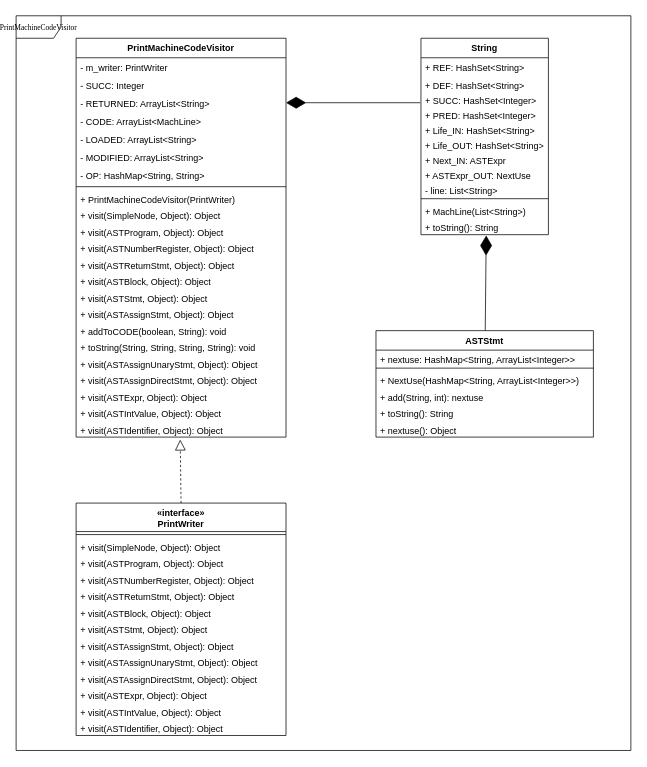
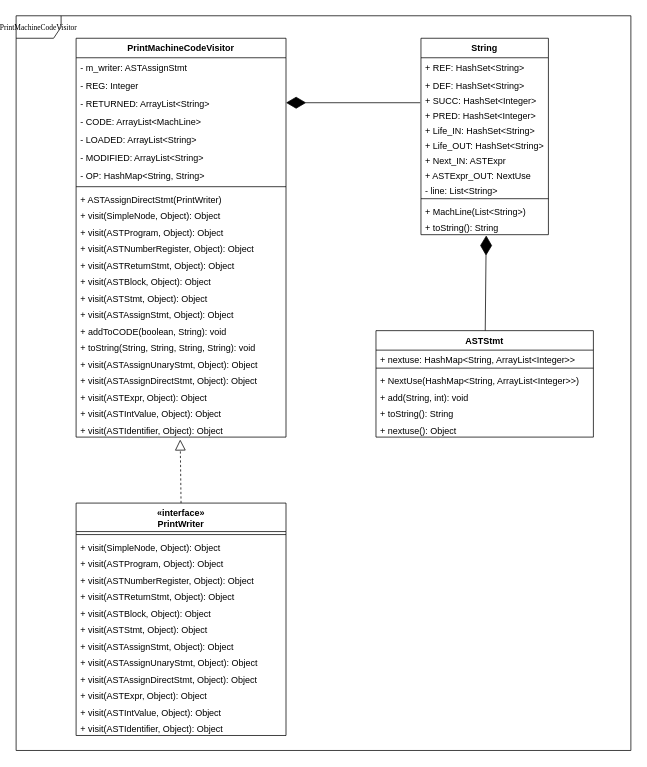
- <mxCell id="4" value="- m_writer: PrintWriter&#10;" style="text;strokeColor=none;fillColor=none;align=left;verticalAlign=top;spacingLeft=4;spacingRight=4;overflow=hidden;rotatable=0;points=[[0,0.5],[1,0.5]];portConstraint=eastwest;" vertex="1" parent="3"><mxGeometry y="26" width="280" height="24" as="geometry" /></mxCell>
+ <mxCell id="4" value="- m_writer: ASTAssignStmt&#10;" style="text;strokeColor=none;fillColor=none;align=left;verticalAlign=top;spacingLeft=4;spacingRight=4;overflow=hidden;rotatable=0;points=[[0,0.5],[1,0.5]];portConstraint=eastwest;" vertex="1" parent="3"><mxGeometry y="26" width="280" height="24" as="geometry" /></mxCell>
- <mxCell id="5" value="- SUCC: Integer" style="text;strokeColor=none;fillColor=none;align=left;verticalAlign=top;spacingLeft=4;spacingRight=4;overflow=hidden;rotatable=0;points=[[0,0.5],[1,0.5]];portConstraint=eastwest;" vertex="1" parent="3"><mxGeometry y="50" width="280" height="24" as="geometry" /></mxCell>
+ <mxCell id="5" value="- REG: Integer" style="text;strokeColor=none;fillColor=none;align=left;verticalAlign=top;spacingLeft=4;spacingRight=4;overflow=hidden;rotatable=0;points=[[0,0.5],[1,0.5]];portConstraint=eastwest;" vertex="1" parent="3"><mxGeometry y="50" width="280" height="24" as="geometry" /></mxCell>
- <mxCell id="12" value="+ PrintMachineCodeVisitor(PrintWriter)" style="text;strokeColor=none;fillColor=none;align=left;verticalAlign=top;spacingLeft=4;spacingRight=4;overflow=hidden;rotatable=0;points=[[0,0.5],[1,0.5]];portConstraint=eastwest;" vertex="1" parent="3"><mxGeometry y="202" width="280" height="22" as="geometry" /></mxCell>
+ <mxCell id="12" value="+ ASTAssignDirectStmt(PrintWriter)" style="text;strokeColor=none;fillColor=none;align=left;verticalAlign=top;spacingLeft=4;spacingRight=4;overflow=hidden;rotatable=0;points=[[0,0.5],[1,0.5]];portConstraint=eastwest;" vertex="1" parent="3"><mxGeometry y="202" width="280" height="22" as="geometry" /></mxCell>
- <mxCell id="31" value="+ add(String, int): nextuse" style="text;strokeColor=none;fillColor=none;align=left;verticalAlign=top;spacingLeft=4;spacingRight=4;overflow=hidden;rotatable=0;points=[[0,0.5],[1,0.5]];portConstraint=eastwest;" vertex="1" parent="27"><mxGeometry y="76" width="290" height="22" as="geometry" /></mxCell>
+ <mxCell id="31" value="+ add(String, int): void" style="text;strokeColor=none;fillColor=none;align=left;verticalAlign=top;spacingLeft=4;spacingRight=4;overflow=hidden;rotatable=0;points=[[0,0.5],[1,0.5]];portConstraint=eastwest;" vertex="1" parent="27"><mxGeometry y="76" width="290" height="22" as="geometry" /></mxCell>
